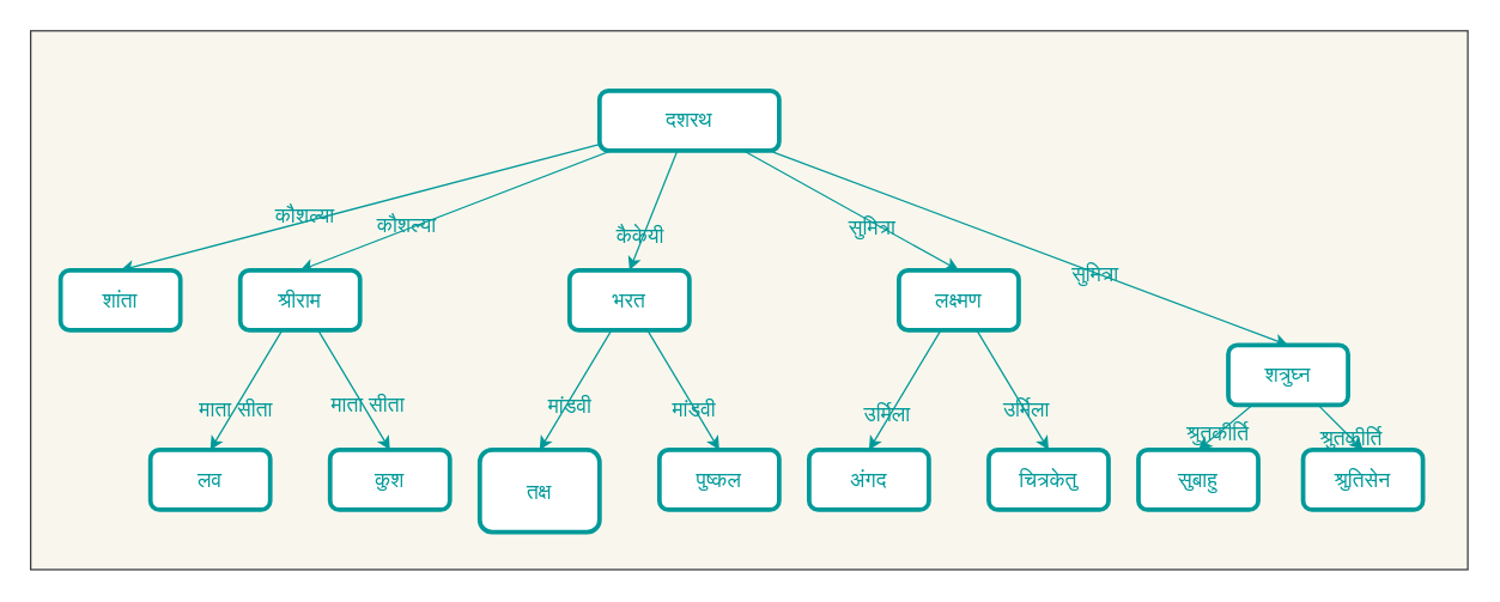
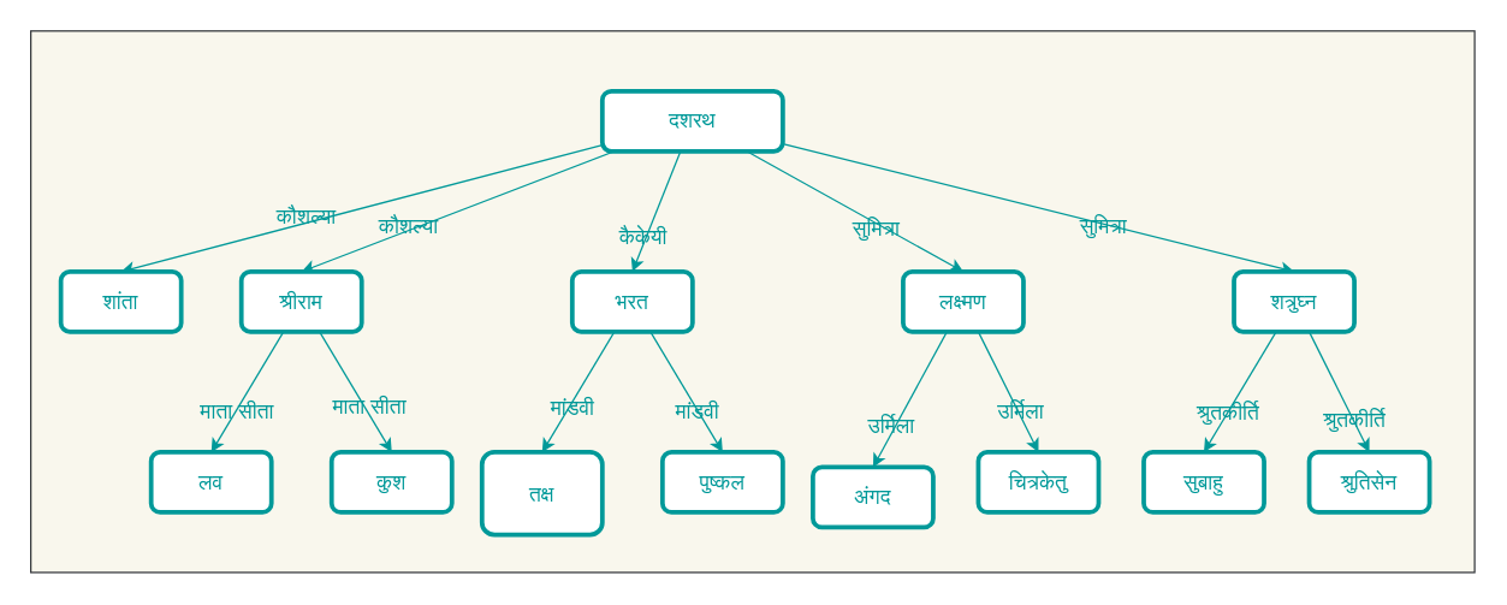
- <mxCell id="34" value="शत्रुघ्न" style="rounded=1;whiteSpace=wrap;html=1;strokeColor=#009999;strokeWidth=3;gradientColor=none;fillColor=#FFFFFF;fontColor=#009999;fontSize=14;" parent="1" vertex="1"><mxGeometry x="820" y="230" width="80" height="40" as="geometry" /></mxCell>
+ <mxCell id="34" value="शत्रुघ्न" style="rounded=1;whiteSpace=wrap;html=1;strokeColor=#009999;strokeWidth=3;gradientColor=none;fillColor=#FFFFFF;fontColor=#009999;fontSize=14;" parent="1" vertex="1"><mxGeometry x="820" y="180" width="80" height="40" as="geometry" /></mxCell>
- <mxCell id="39" value="अंगद" style="rounded=1;whiteSpace=wrap;html=1;strokeColor=#009999;strokeWidth=3;gradientColor=none;fillColor=#FFFFFF;fontColor=#009999;fontSize=14;" parent="1" vertex="1"><mxGeometry x="540" y="300" width="80" height="40" as="geometry" /></mxCell>
+ <mxCell id="39" value="अंगद" style="rounded=1;whiteSpace=wrap;html=1;strokeColor=#009999;strokeWidth=3;gradientColor=none;fillColor=#FFFFFF;fontColor=#009999;fontSize=14;" parent="1" vertex="1"><mxGeometry x="540" y="310" width="80" height="40" as="geometry" /></mxCell>
- <mxCell id="40" value="चित्रकेतु" style="rounded=1;whiteSpace=wrap;html=1;strokeColor=#009999;strokeWidth=3;gradientColor=none;fillColor=#FFFFFF;fontColor=#009999;fontSize=14;" parent="1" vertex="1"><mxGeometry x="660" y="300" width="80" height="40" as="geometry" /></mxCell>
+ <mxCell id="40" value="चित्रकेतु" style="rounded=1;whiteSpace=wrap;html=1;strokeColor=#009999;strokeWidth=3;gradientColor=none;fillColor=#FFFFFF;fontColor=#009999;fontSize=14;" parent="1" vertex="1"><mxGeometry x="650" y="300" width="80" height="40" as="geometry" /></mxCell>
